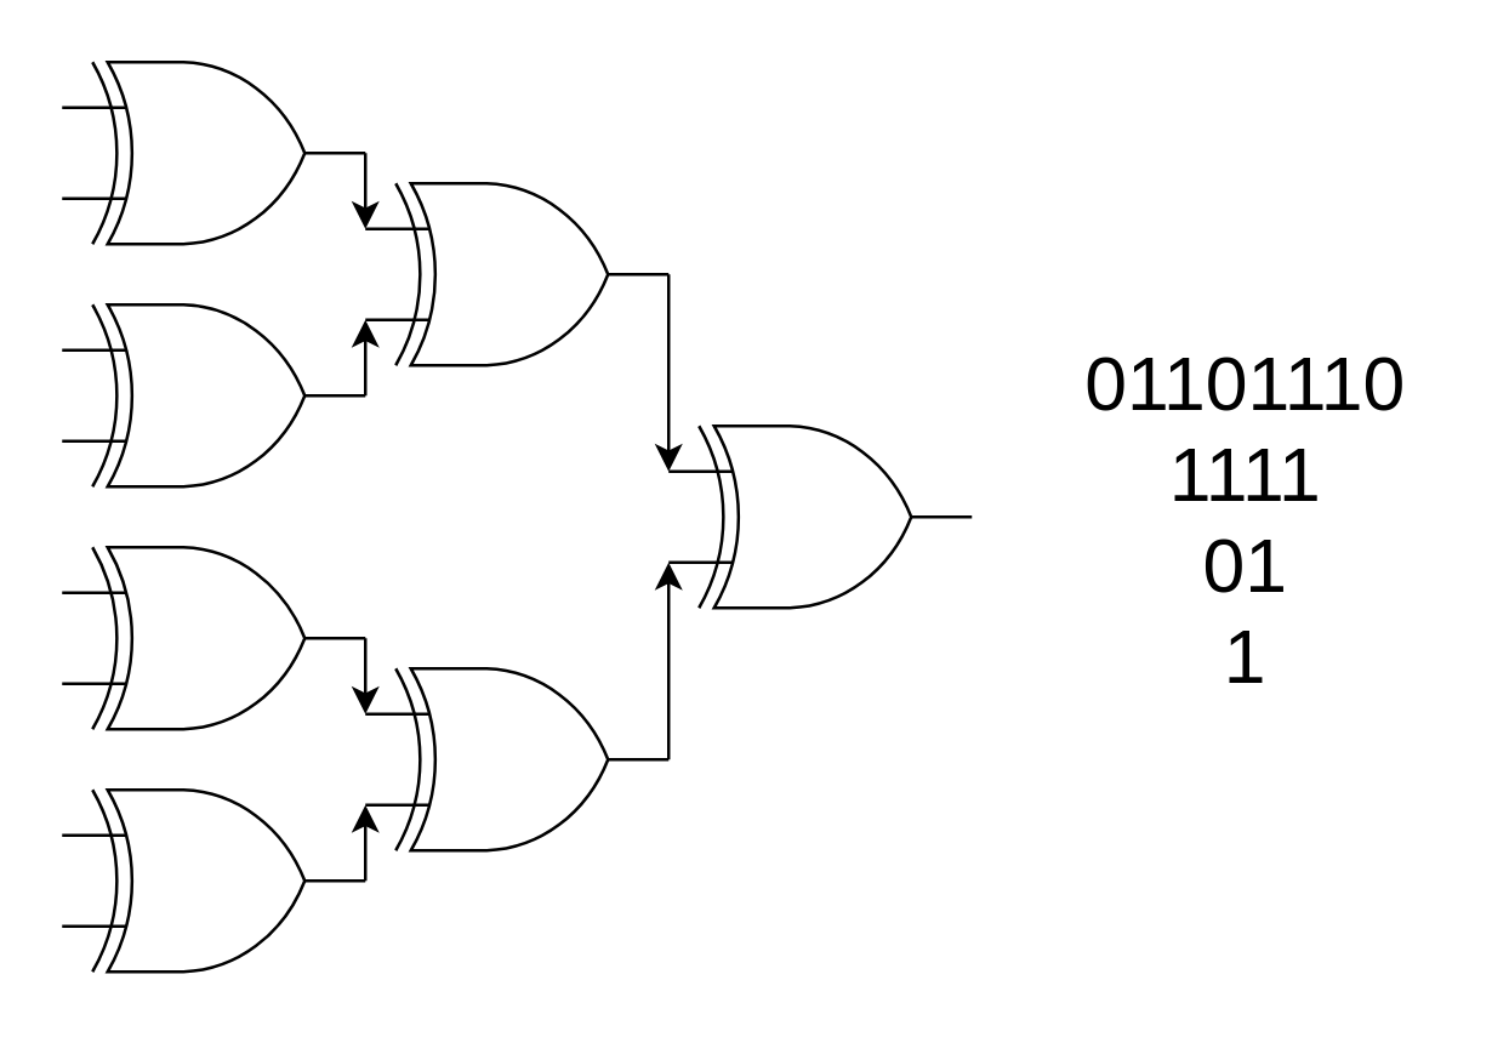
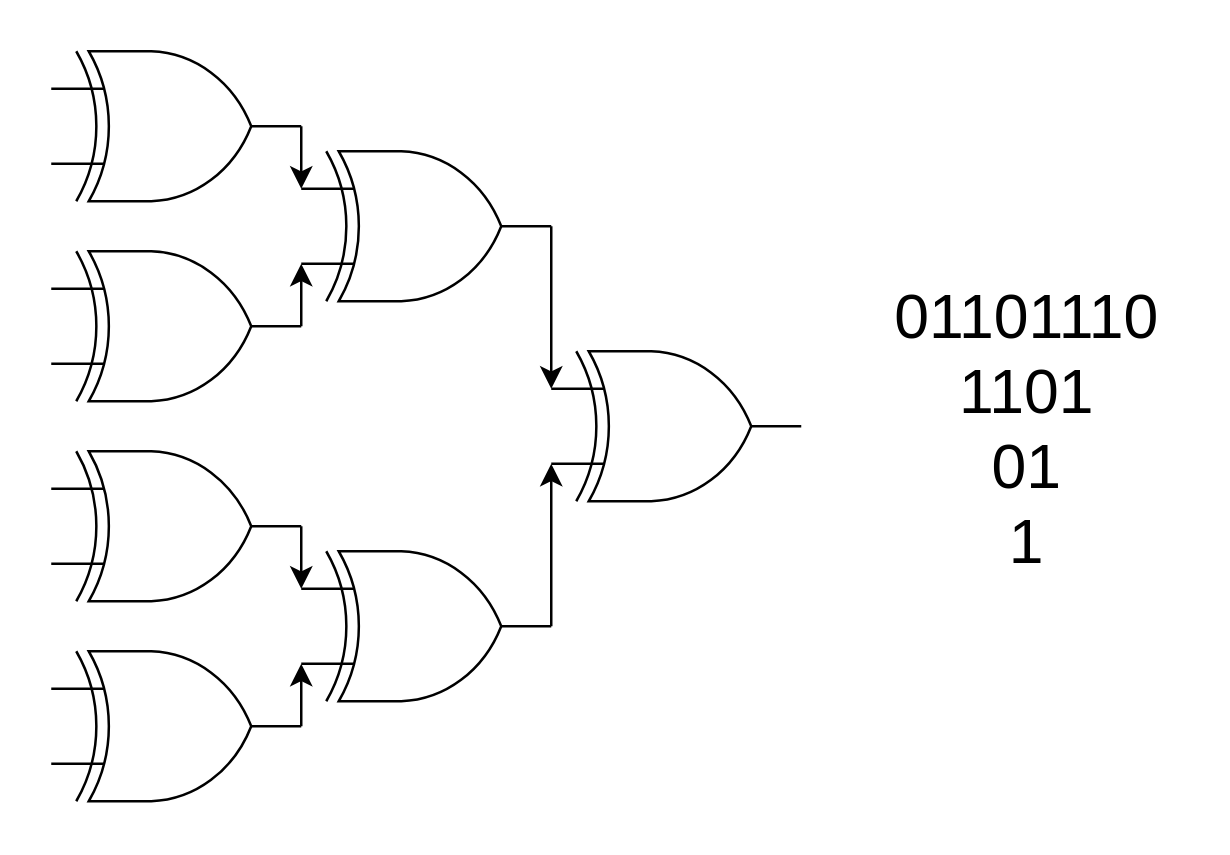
- <mxCell id="15" value="&lt;font style=&quot;font-size: 25px&quot;&gt;01101110&lt;br&gt;1111&lt;br&gt;01&lt;br&gt;1&lt;/font&gt;" style="text;html=1;align=center;verticalAlign=middle;resizable=0;points=[];autosize=1;" vertex="1" parent="1"><mxGeometry x="350" y="130" width="120" height="80" as="geometry" /></mxCell>
+ <mxCell id="15" value="&lt;font style=&quot;font-size: 25px&quot;&gt;01101110&lt;br&gt;1101&lt;br&gt;01&lt;br&gt;1&lt;/font&gt;" style="text;html=1;align=center;verticalAlign=middle;resizable=0;points=[];autosize=1;" vertex="1" parent="1"><mxGeometry x="350" y="130" width="120" height="80" as="geometry" /></mxCell>
